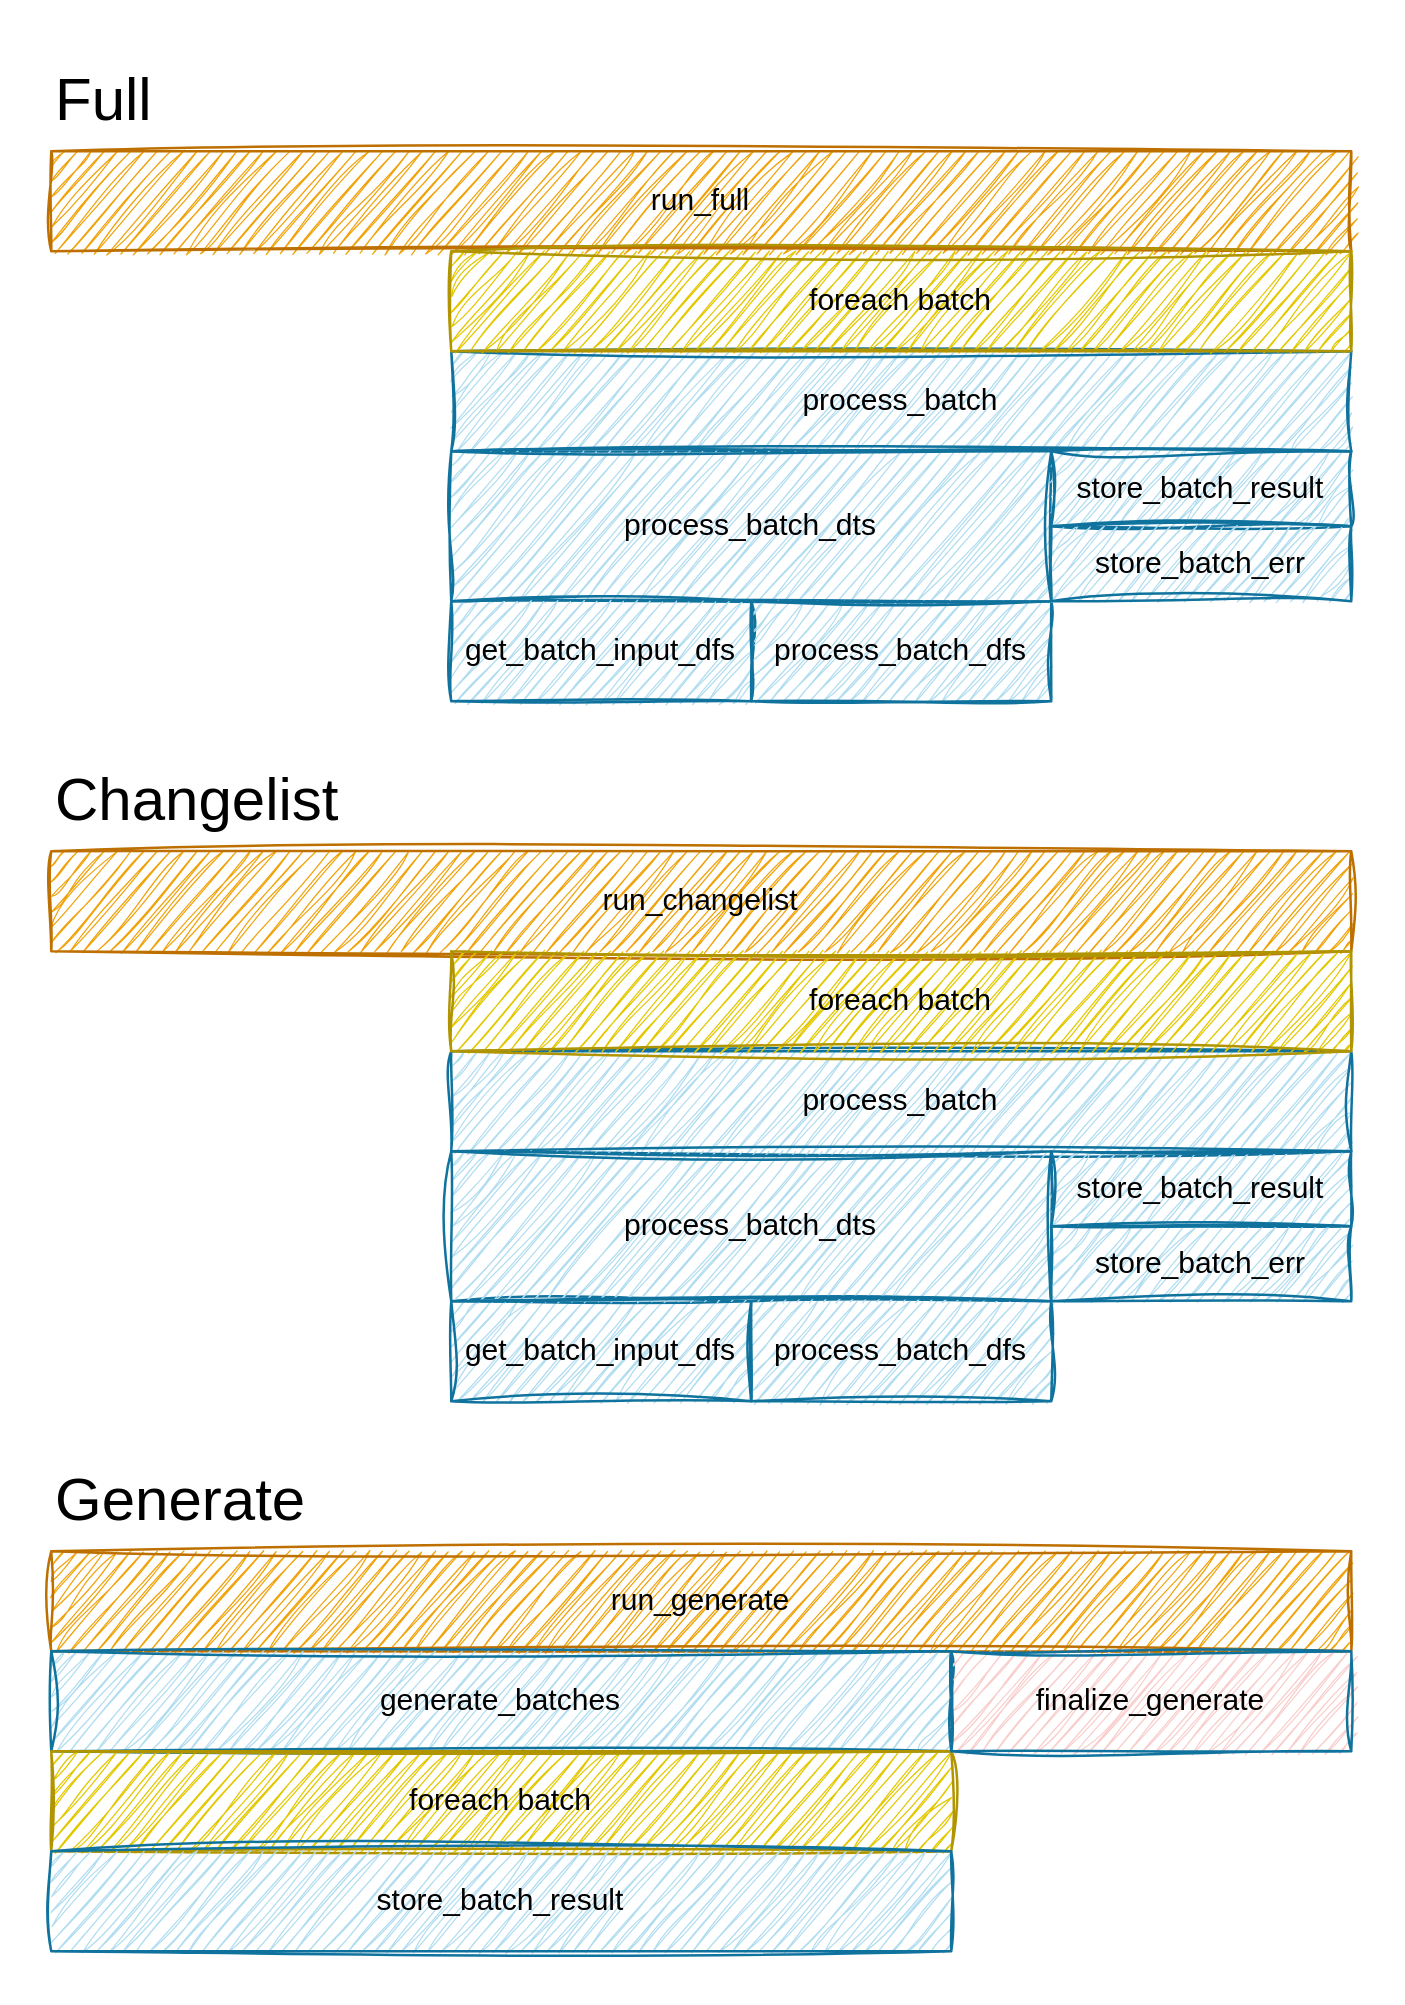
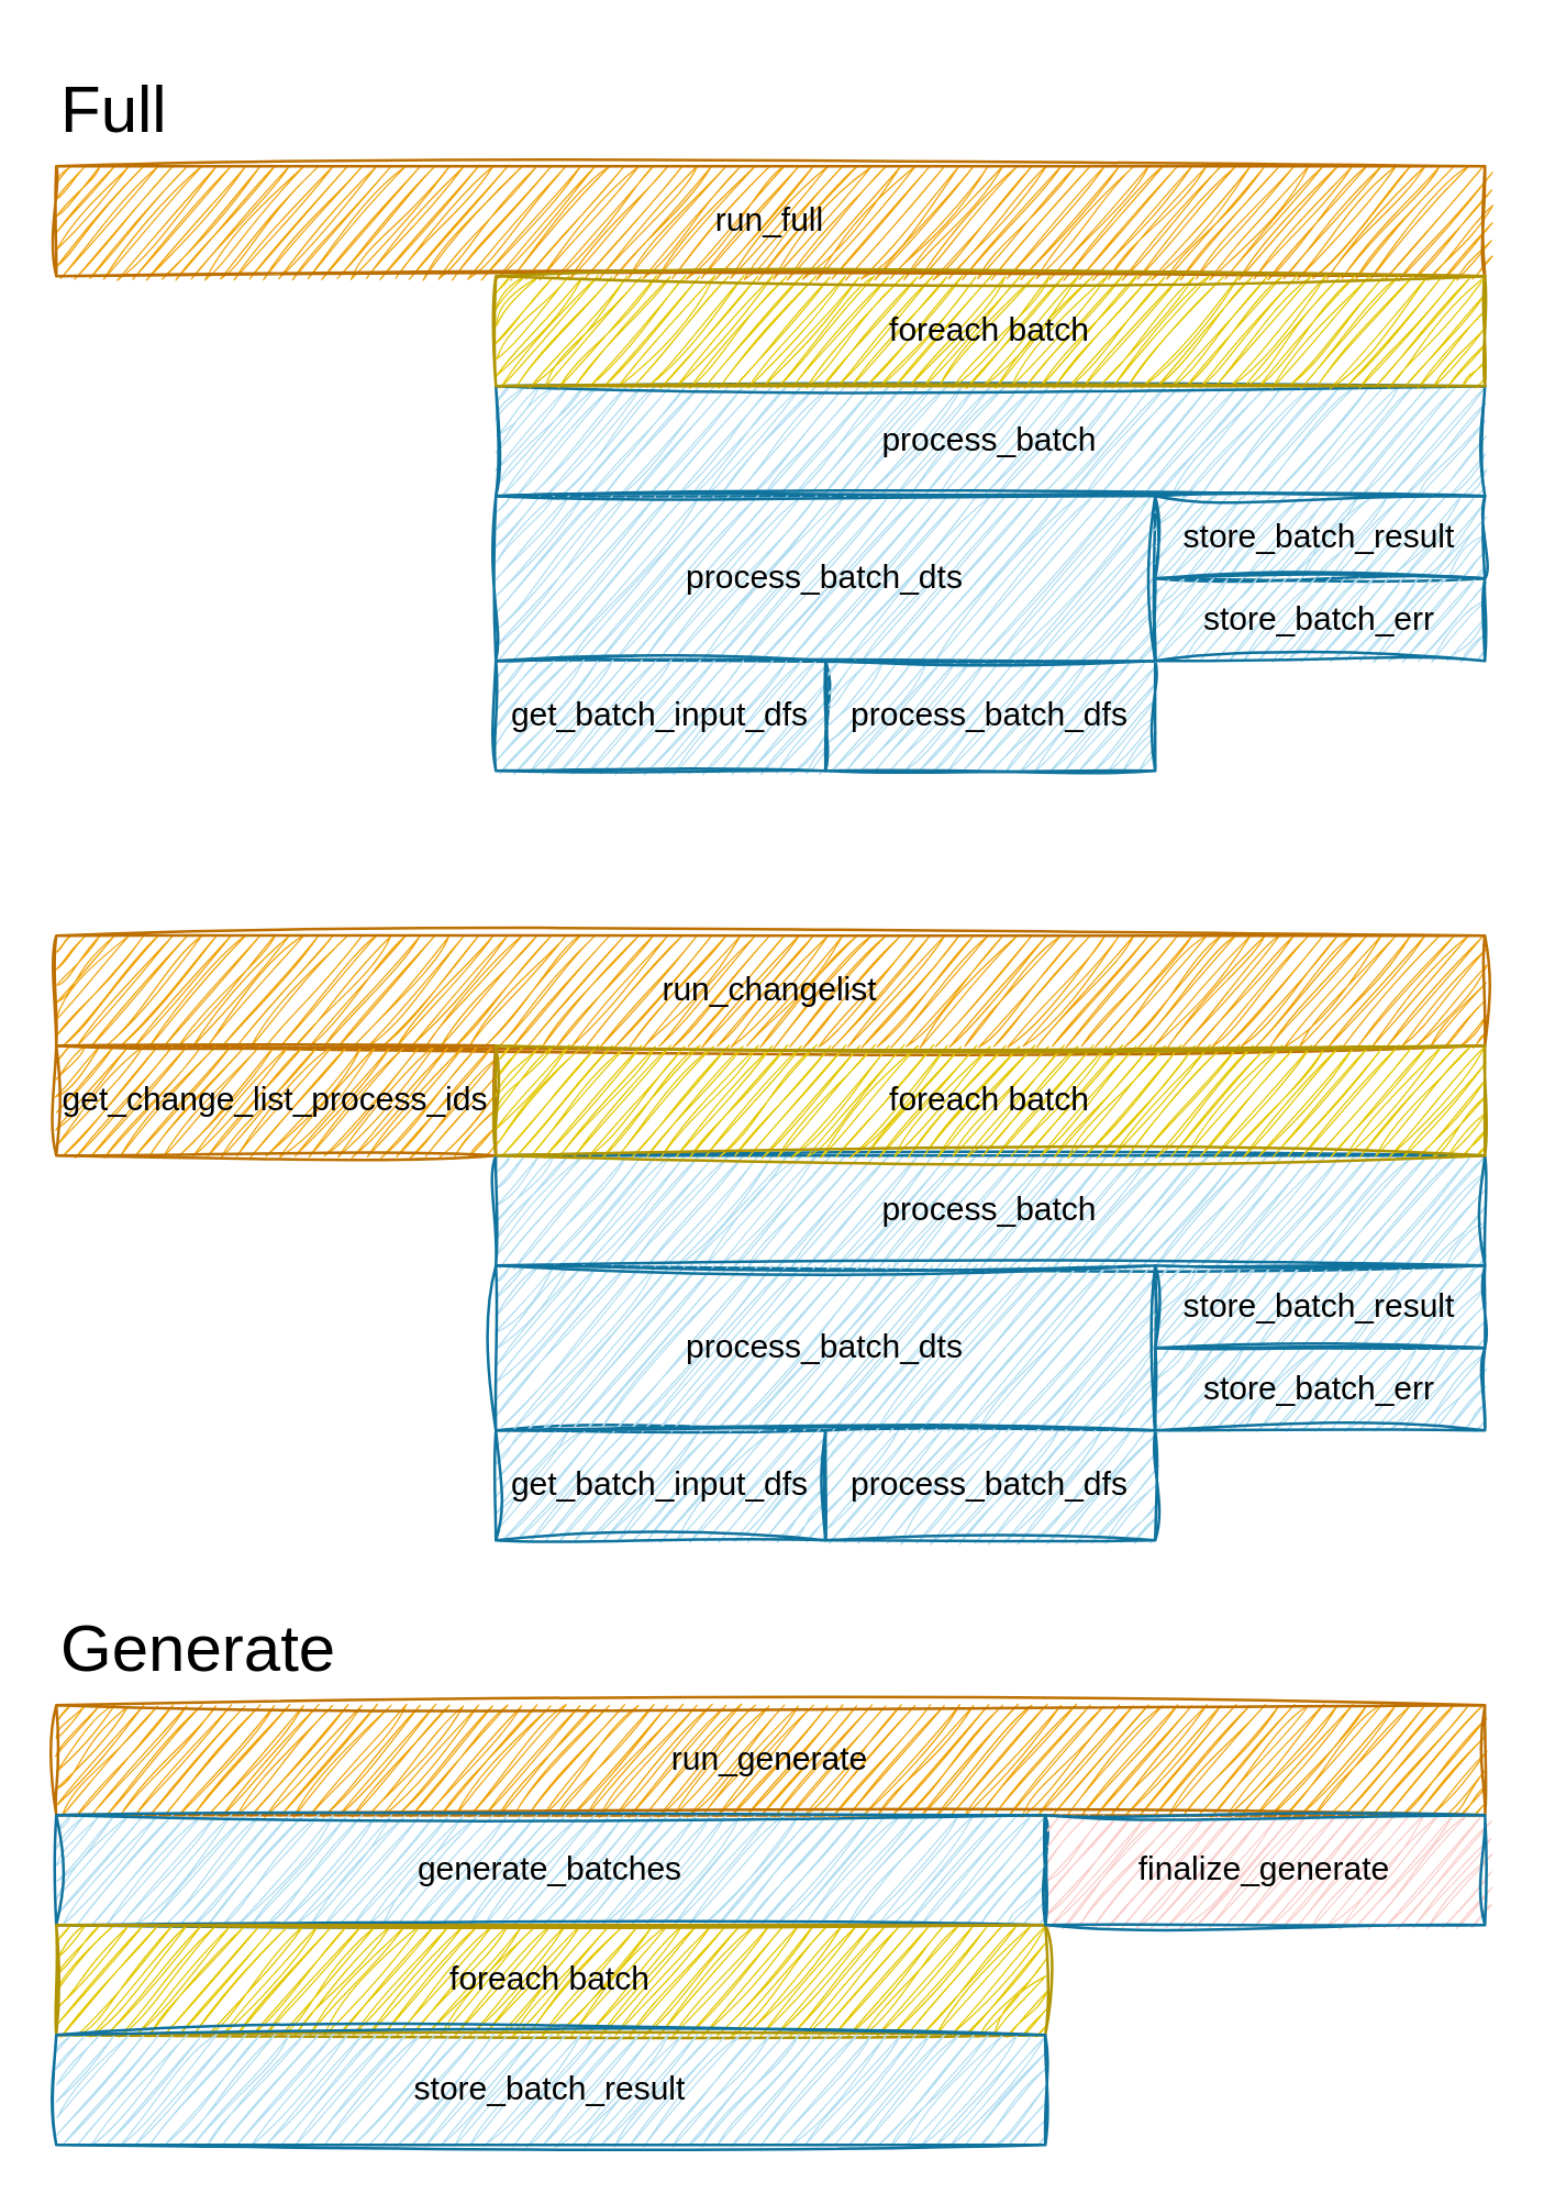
- <mxCell id="21" value="Changelist" style="text;html=1;strokeColor=none;fillColor=none;align=left;verticalAlign=middle;whiteSpace=wrap;rounded=0;fontSize=24;" parent="1" vertex="1"><mxGeometry x="20" y="300" width="280" height="40" as="geometry" /></mxCell>
+ <mxCell id="10" value="get_change_list_process_ids" style="rounded=0;whiteSpace=wrap;html=1;fillColor=#f0a30a;strokeColor=#BD7000;strokeWidth=1;perimeterSpacing=0;glass=0;sketch=1;curveFitting=1;jiggle=2;shadow=0;fontColor=#000000;" parent="1" vertex="1"><mxGeometry x="20" y="380" width="160" height="40" as="geometry" /></mxCell>
